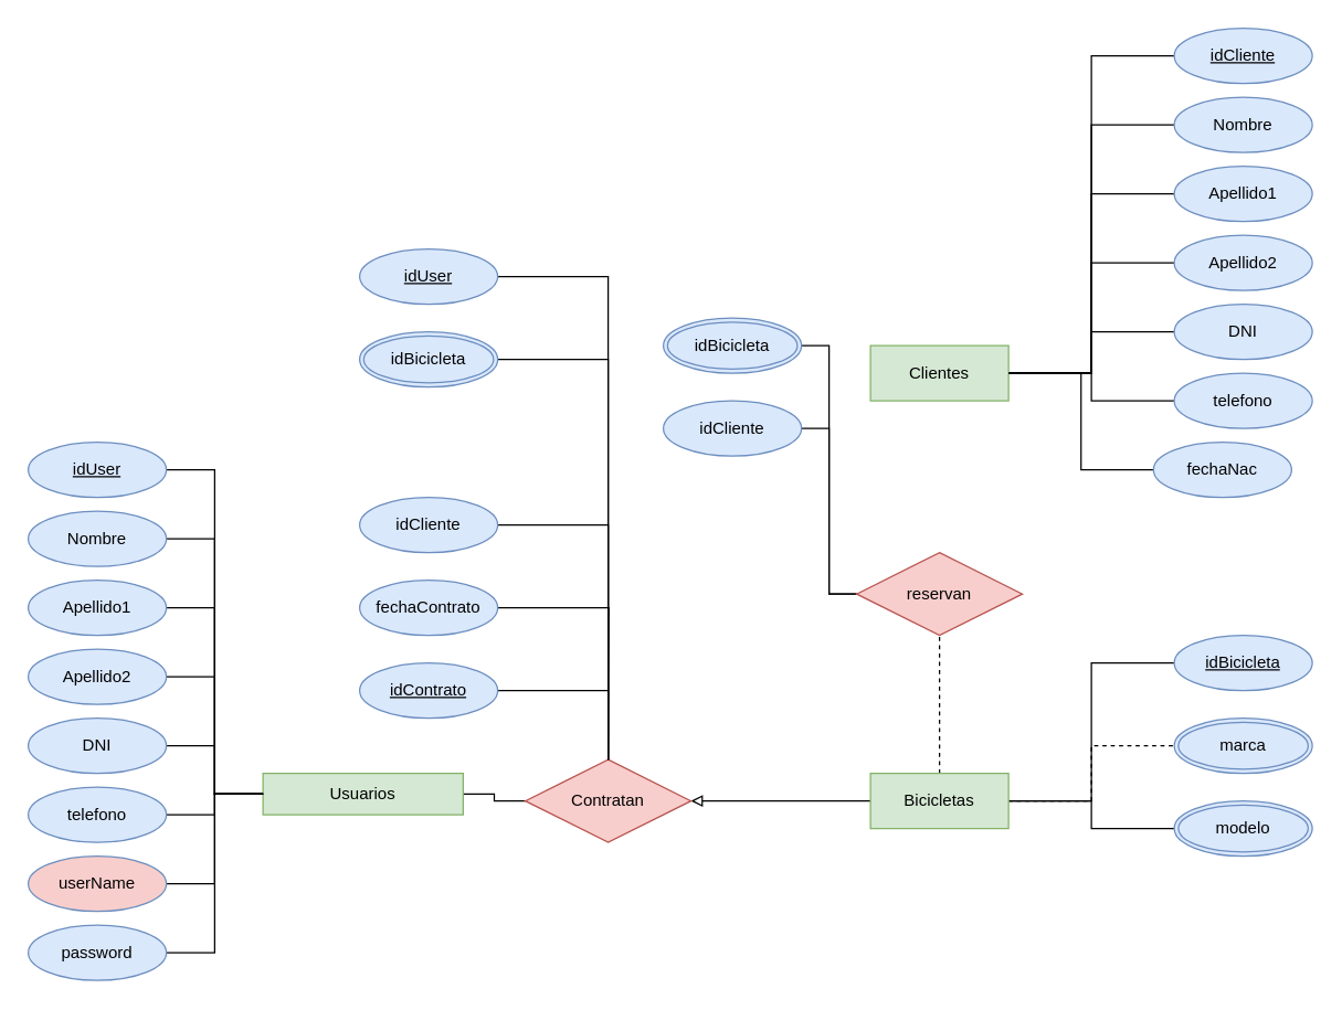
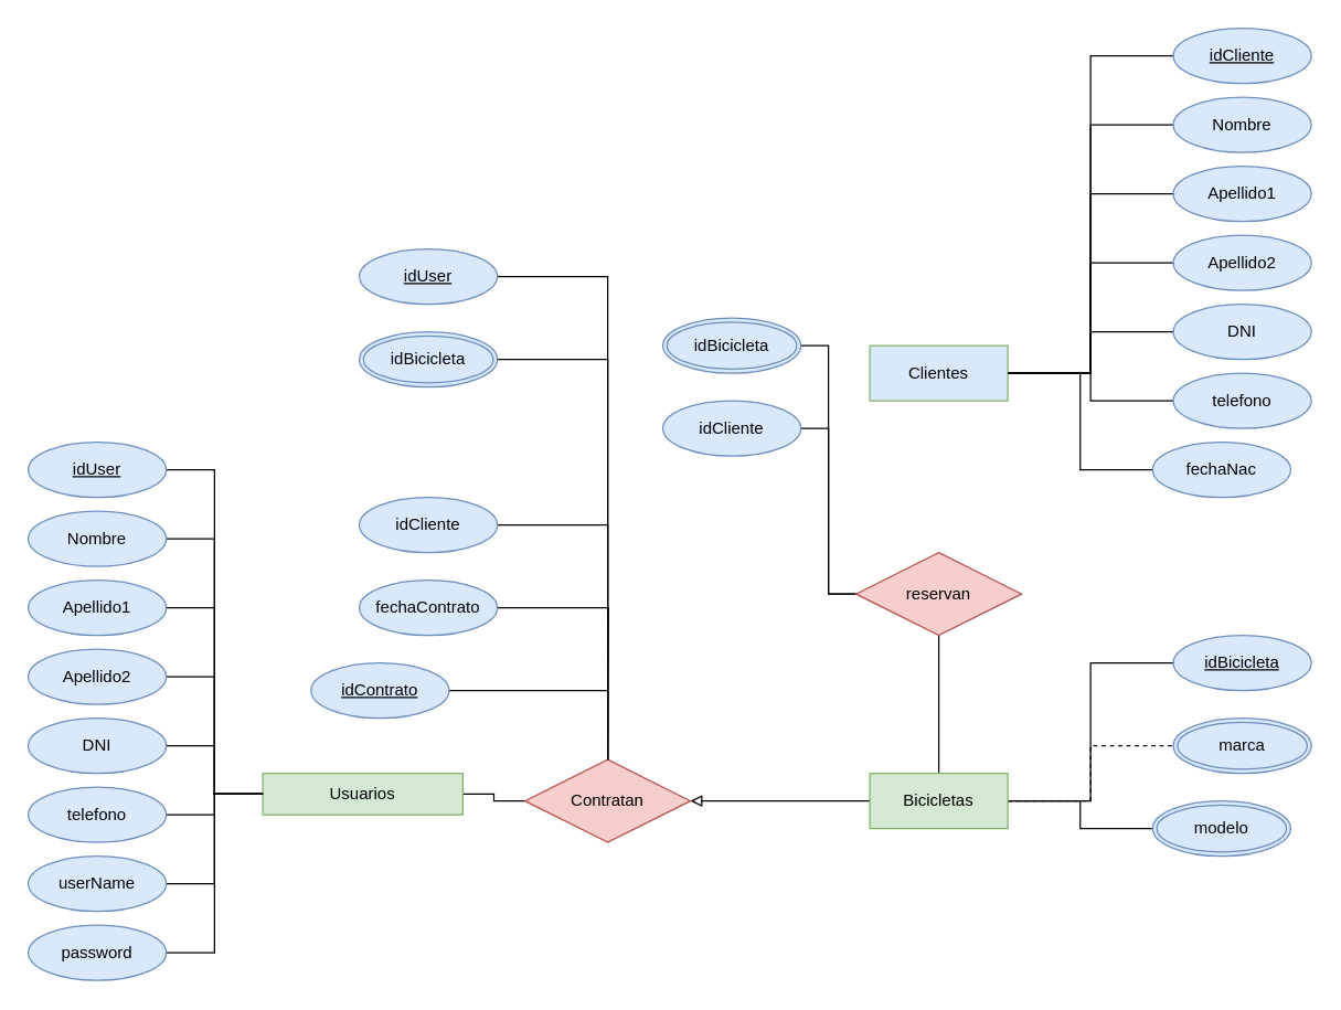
- <mxCell id="9" value="Clientes" style="whiteSpace=wrap;html=1;align=center;fillColor=#d5e8d4;strokeColor=#82b366;" parent="1" vertex="1"><mxGeometry x="630" y="250" width="100" height="40" as="geometry" /></mxCell>
+ <mxCell id="9" value="Clientes" style="whiteSpace=wrap;html=1;align=center;fillColor=#dae8fc;strokeColor=#82b366;" parent="1" vertex="1"><mxGeometry x="630" y="250" width="100" height="40" as="geometry" /></mxCell>
- <mxCell id="44" value="idContrato" style="ellipse;whiteSpace=wrap;html=1;align=center;fontStyle=4;fillColor=#dae8fc;strokeColor=#6c8ebf;" parent="1" vertex="1"><mxGeometry x="260" y="480" width="100" height="40" as="geometry" /></mxCell>
+ <mxCell id="44" value="idContrato" style="ellipse;whiteSpace=wrap;html=1;align=center;fontStyle=4;fillColor=#dae8fc;strokeColor=#6c8ebf;" parent="1" vertex="1"><mxGeometry x="225" y="480" width="100" height="40" as="geometry" /></mxCell>
- <mxCell id="11" style="edgeStyle=orthogonalEdgeStyle;rounded=0;orthogonalLoop=1;jettySize=auto;html=1;exitX=0.5;exitY=0;exitDx=0;exitDy=0;entryX=0.5;entryY=1;entryDx=0;entryDy=0;endArrow=none;endFill=0;dashed=1;" parent="1" source="15" target="19" edge="1"><mxGeometry relative="1" as="geometry" /></mxCell>
+ <mxCell id="11" style="edgeStyle=orthogonalEdgeStyle;rounded=0;orthogonalLoop=1;jettySize=auto;html=1;exitX=0.5;exitY=0;exitDx=0;exitDy=0;entryX=0.5;entryY=1;entryDx=0;entryDy=0;endArrow=none;endFill=0;" parent="1" source="15" target="19" edge="1"><mxGeometry relative="1" as="geometry" /></mxCell>
- <mxCell id="57" value="modelo" style="ellipse;shape=doubleEllipse;margin=3;whiteSpace=wrap;html=1;align=center;fillColor=#dae8fc;strokeColor=#6c8ebf;" parent="1" vertex="1"><mxGeometry x="850" y="580" width="100" height="40" as="geometry" /></mxCell>
+ <mxCell id="57" value="modelo" style="ellipse;shape=doubleEllipse;margin=3;whiteSpace=wrap;html=1;align=center;fillColor=#dae8fc;strokeColor=#6c8ebf;" parent="1" vertex="1"><mxGeometry x="835" y="580" width="100" height="40" as="geometry" /></mxCell>
- <mxCell id="40" value="userName" style="ellipse;whiteSpace=wrap;html=1;align=center;fillColor=#f8cecc;strokeColor=#6c8ebf;" parent="1" vertex="1"><mxGeometry x="20" y="620" width="100" height="40" as="geometry" /></mxCell>
+ <mxCell id="40" value="userName" style="ellipse;whiteSpace=wrap;html=1;align=center;fillColor=#dae8fc;strokeColor=#6c8ebf;" parent="1" vertex="1"><mxGeometry x="20" y="620" width="100" height="40" as="geometry" /></mxCell>
